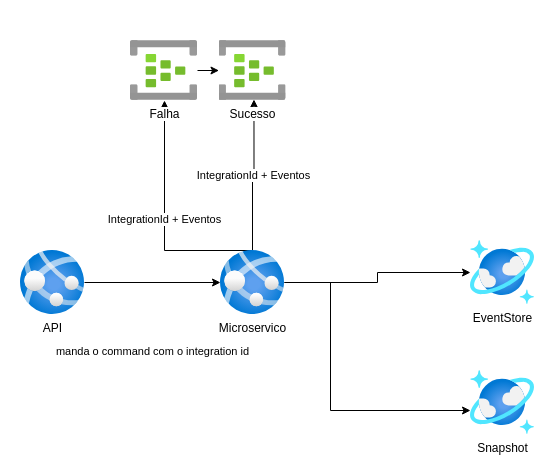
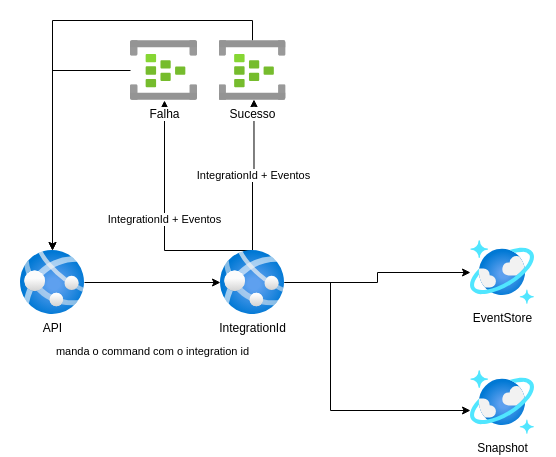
+ <mxCell id="12" style="edgeStyle=orthogonalEdgeStyle;rounded=0;orthogonalLoop=1;jettySize=auto;html=1;" parent="1" source="13" target="4" edge="1"><mxGeometry relative="1" as="geometry"><Array as="points"><mxPoint x="252" y="20" /><mxPoint x="52" y="20" /></Array></mxGeometry></mxCell>
- <mxCell id="14" style="edgeStyle=orthogonalEdgeStyle;rounded=0;orthogonalLoop=1;jettySize=auto;html=1;" parent="1" source="15" target="13" edge="1"><mxGeometry relative="1" as="geometry" /></mxCell>
+ <mxCell id="14" style="edgeStyle=orthogonalEdgeStyle;rounded=0;orthogonalLoop=1;jettySize=auto;html=1;" parent="1" source="15" target="4" edge="1"><mxGeometry relative="1" as="geometry" /></mxCell>
- <mxCell id="9" value="Microservico" style="aspect=fixed;html=1;points=[];align=center;image;fontSize=12;image=img/lib/azure2/containers/App_Services.svg;" parent="1" vertex="1"><mxGeometry x="220" y="250" width="64" height="64" as="geometry" /></mxCell>
+ <mxCell id="9" value="IntegrationId" style="aspect=fixed;html=1;points=[];align=center;image;fontSize=12;image=img/lib/azure2/containers/App_Services.svg;" parent="1" vertex="1"><mxGeometry x="220" y="250" width="64" height="64" as="geometry" /></mxCell>
